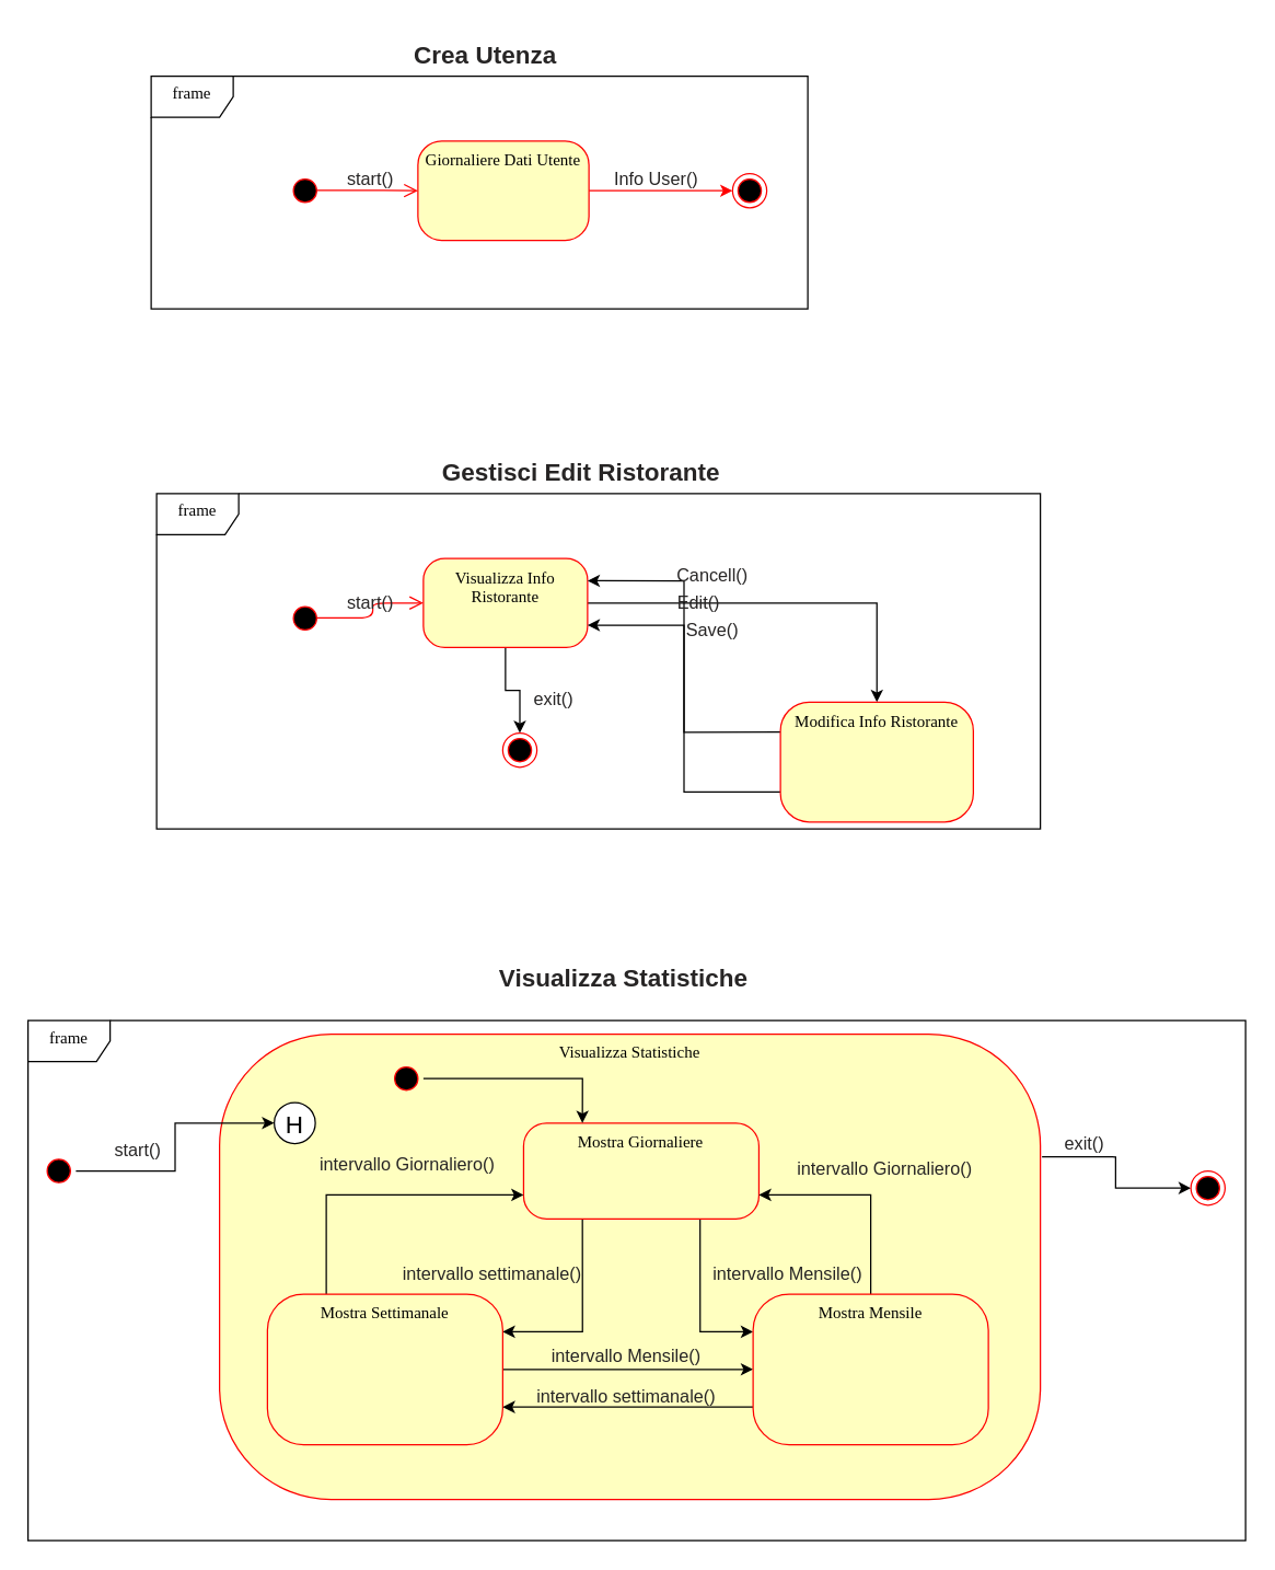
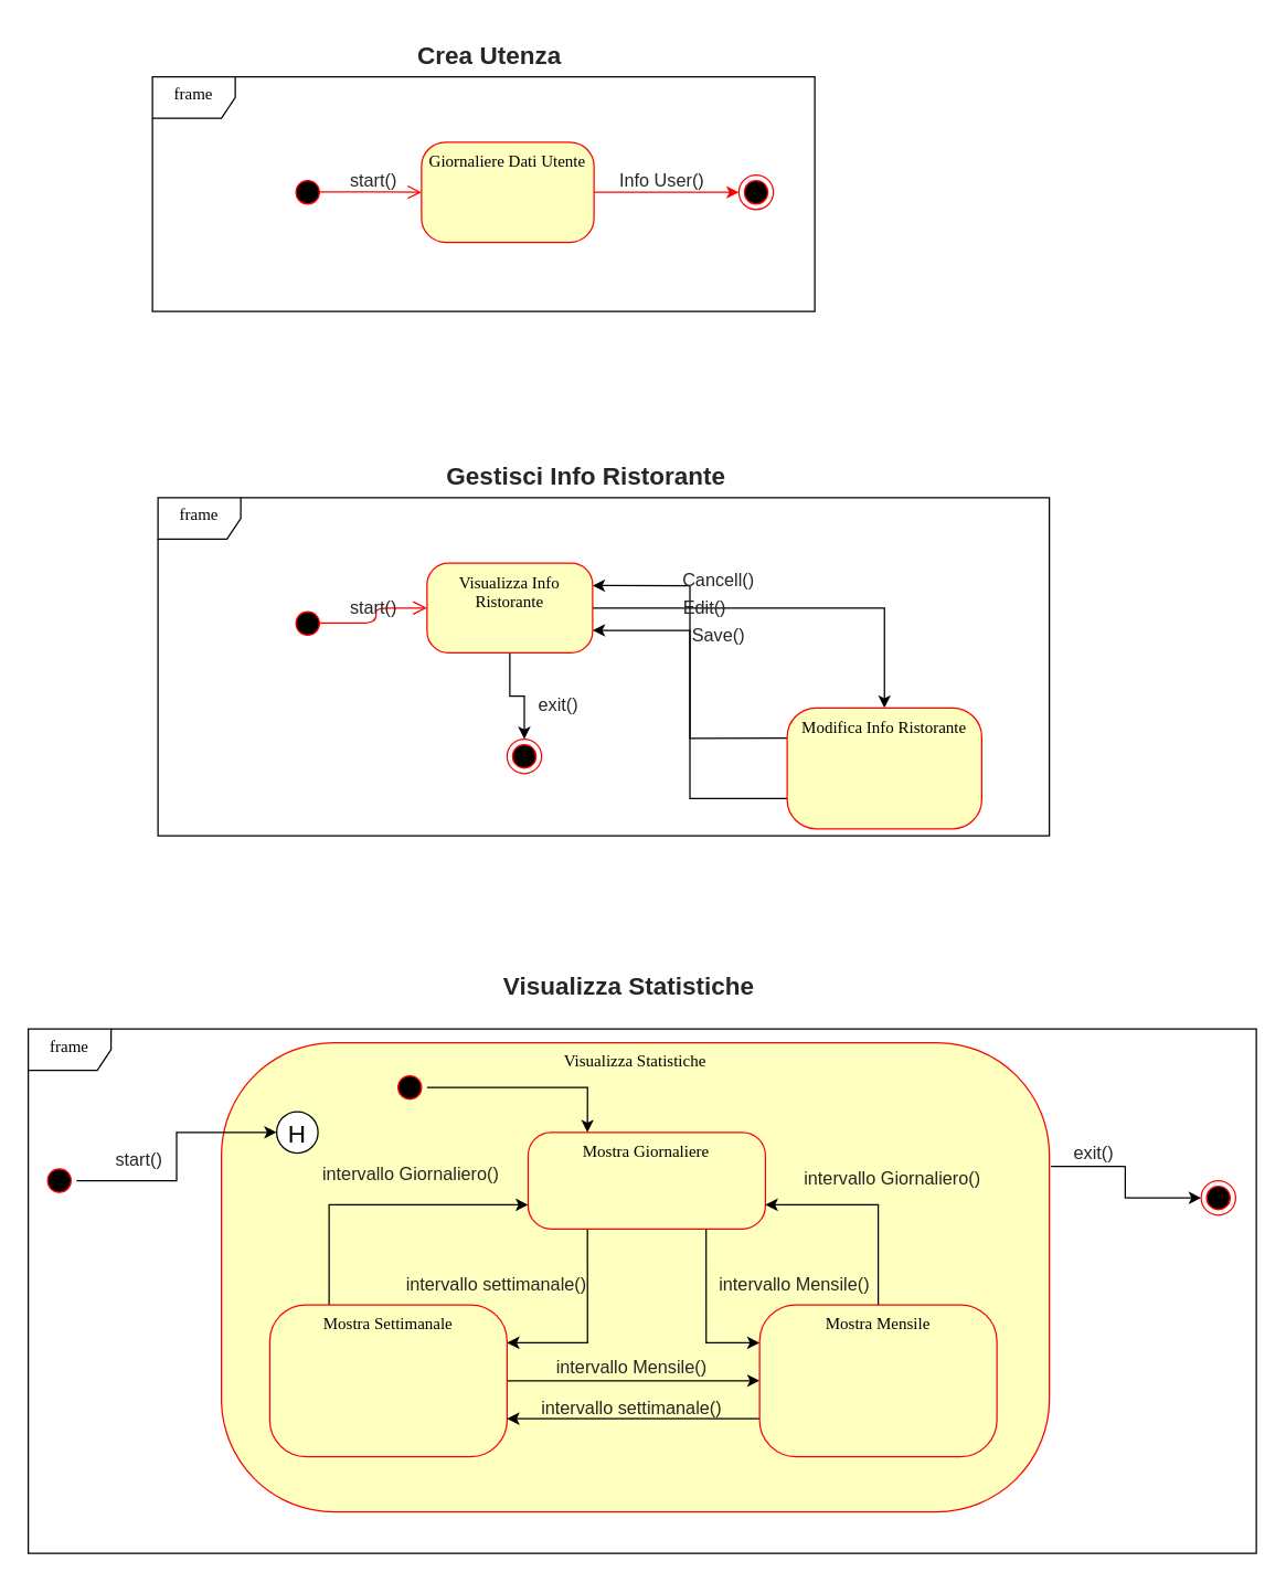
- <mxCell id="19" value="&lt;font color=&quot;#272525&quot; style=&quot;font-size: 18px;&quot;&gt;Gestisci Edit Ristorante&lt;/font&gt;" style="text;html=1;align=center;verticalAlign=middle;resizable=0;points=[];autosize=1;strokeColor=none;fillColor=none;fontColor=#FF0000;fontSize=18;fontStyle=1" parent="1" vertex="1"><mxGeometry x="309" y="325" width="230" height="40" as="geometry" /></mxCell>
+ <mxCell id="19" value="&lt;font color=&quot;#272525&quot; style=&quot;font-size: 18px;&quot;&gt;Gestisci Info Ristorante&lt;/font&gt;" style="text;html=1;align=center;verticalAlign=middle;resizable=0;points=[];autosize=1;strokeColor=none;fillColor=none;fontColor=#FF0000;fontSize=18;fontStyle=1" parent="1" vertex="1"><mxGeometry x="309" y="325" width="230" height="40" as="geometry" /></mxCell>
